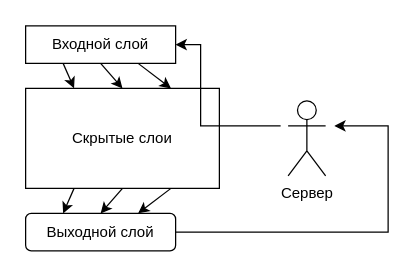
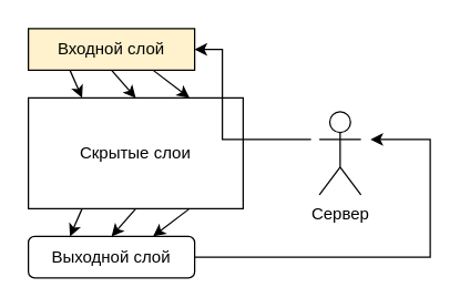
- <mxCell id="3" value="Входной слой" style="rounded=0;whiteSpace=wrap;html=1;" vertex="1" parent="1"><mxGeometry x="20" y="20" width="120" height="30" as="geometry" /></mxCell>
+ <mxCell id="3" value="Входной слой" style="rounded=0;whiteSpace=wrap;html=1;fillColor=#fff2cc;" vertex="1" parent="1"><mxGeometry x="20" y="20" width="120" height="30" as="geometry" /></mxCell>
